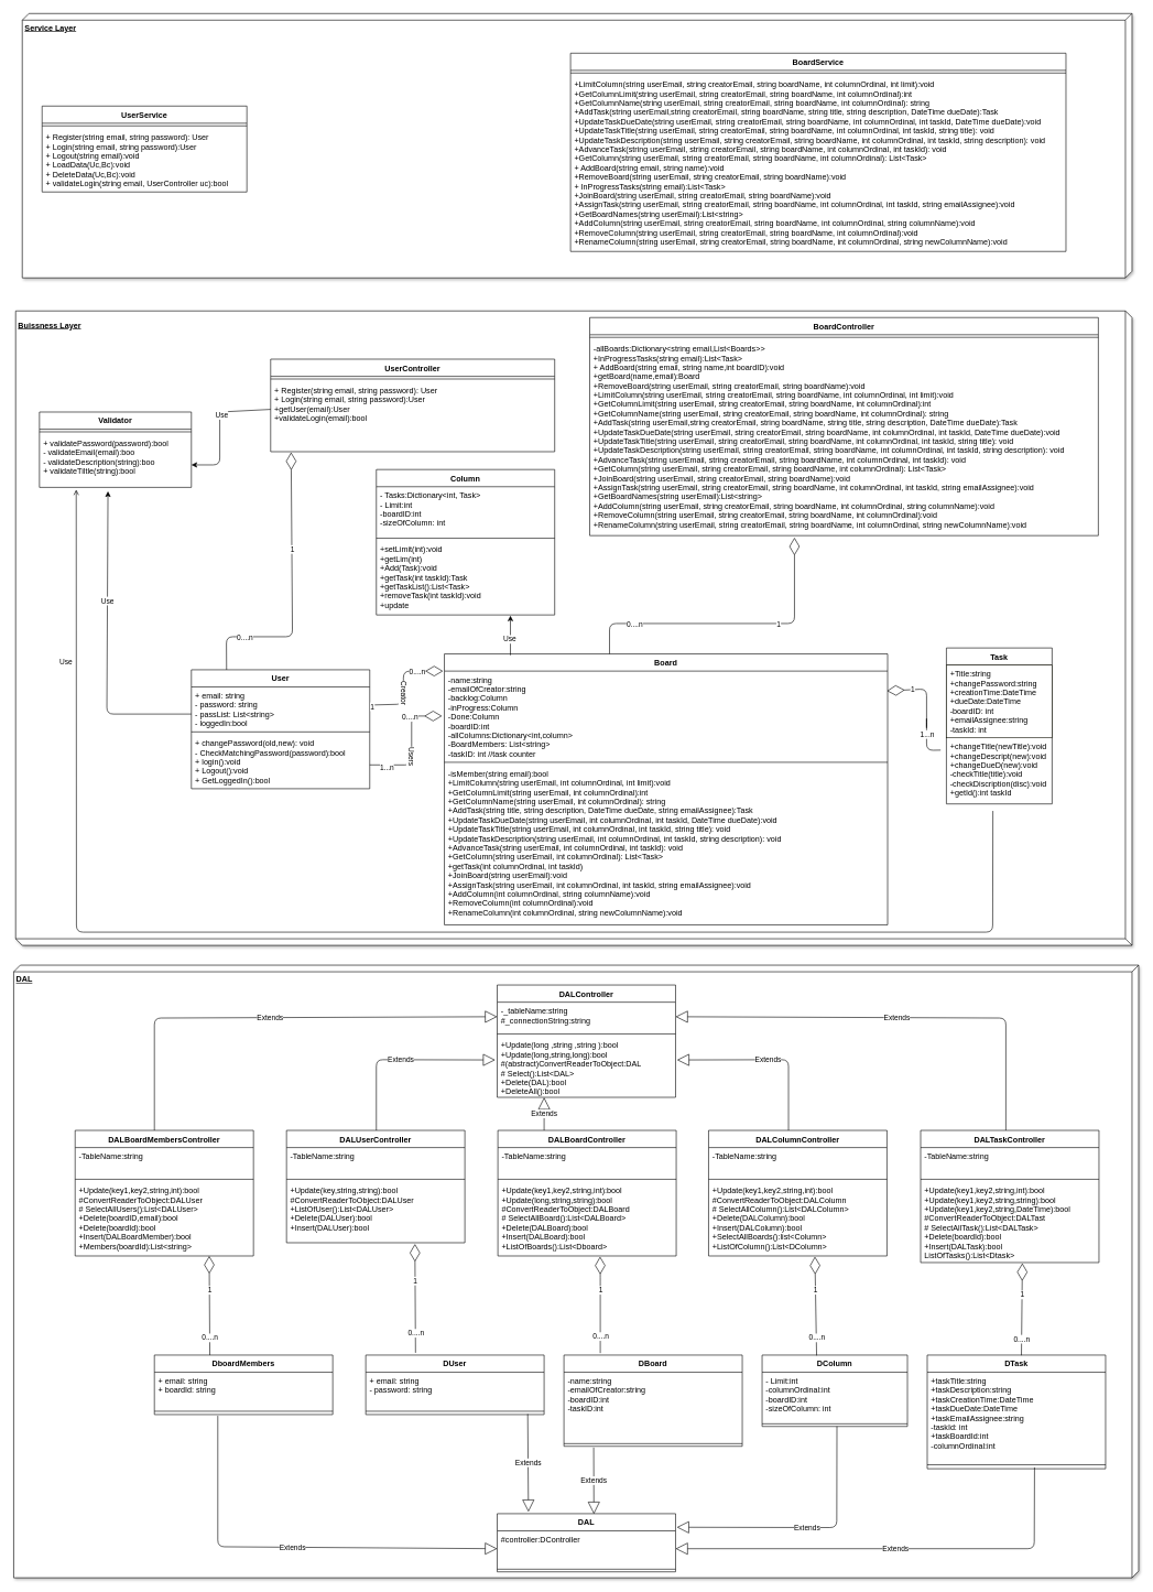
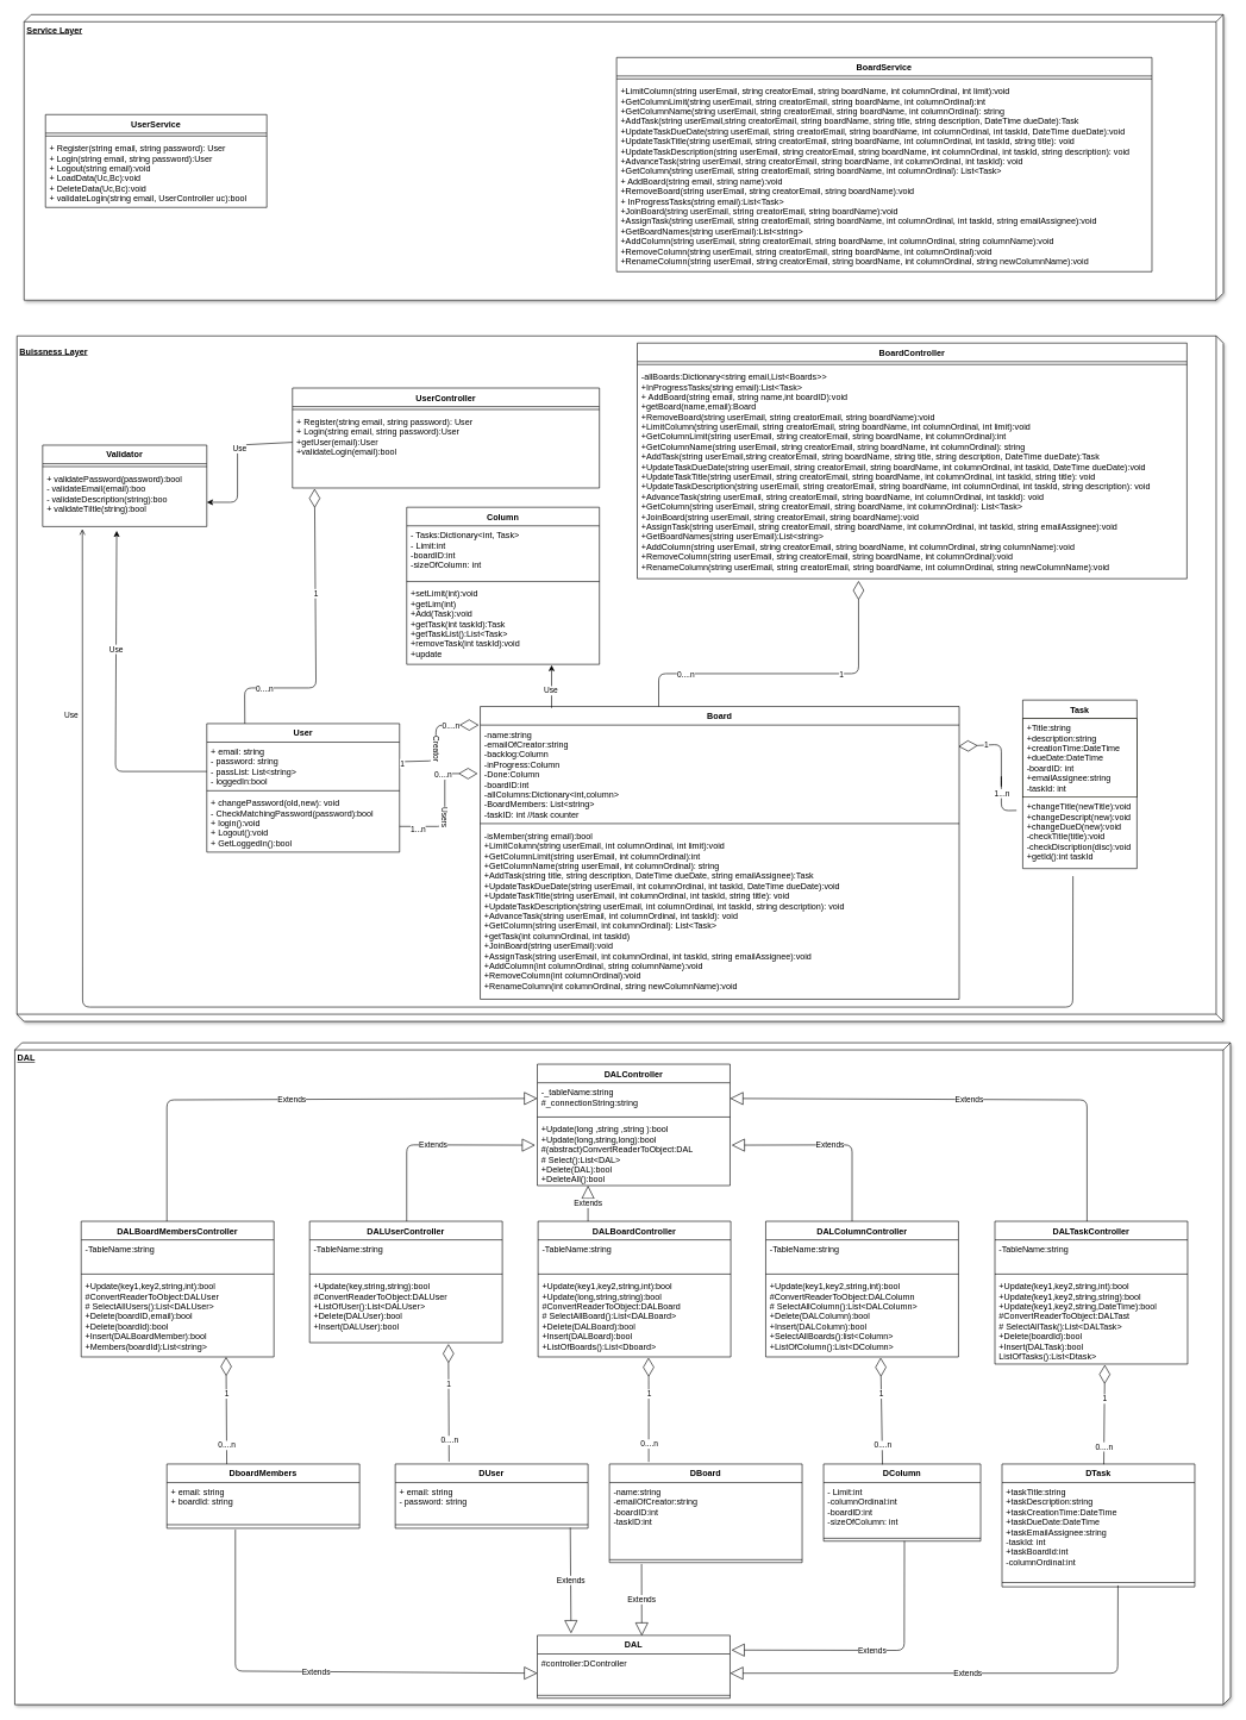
- <mxCell id="8" value="+Title:string&#10;+changePassword:string&#10;+creationTime:DateTime&#10;+dueDate:DateTime&#10;-boardID: int&#10;+emailAssignee:string&#10;-taskId: int" style="text;strokeColor=#0E0F02;align=left;verticalAlign=top;spacingLeft=4;spacingRight=4;overflow=hidden;rotatable=0;points=[[0,0.5],[1,0.5]];portConstraint=eastwest;shadow=0;fillColor=#ffffff;" parent="7" vertex="1"><mxGeometry y="26" width="160" height="110" as="geometry" /></mxCell>
+ <mxCell id="8" value="+Title:string&#10;+description:string&#10;+creationTime:DateTime&#10;+dueDate:DateTime&#10;-boardID: int&#10;+emailAssignee:string&#10;-taskId: int" style="text;strokeColor=#0E0F02;align=left;verticalAlign=top;spacingLeft=4;spacingRight=4;overflow=hidden;rotatable=0;points=[[0,0.5],[1,0.5]];portConstraint=eastwest;shadow=0;fillColor=#ffffff;" parent="7" vertex="1"><mxGeometry y="26" width="160" height="110" as="geometry" /></mxCell>
